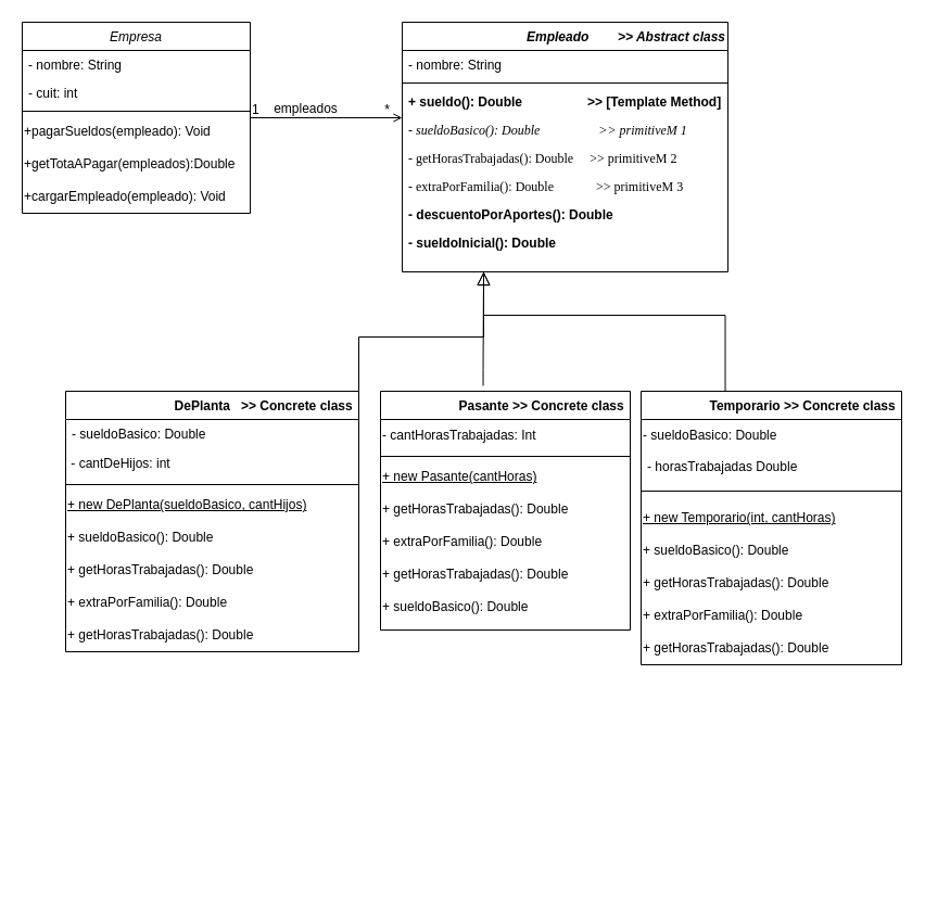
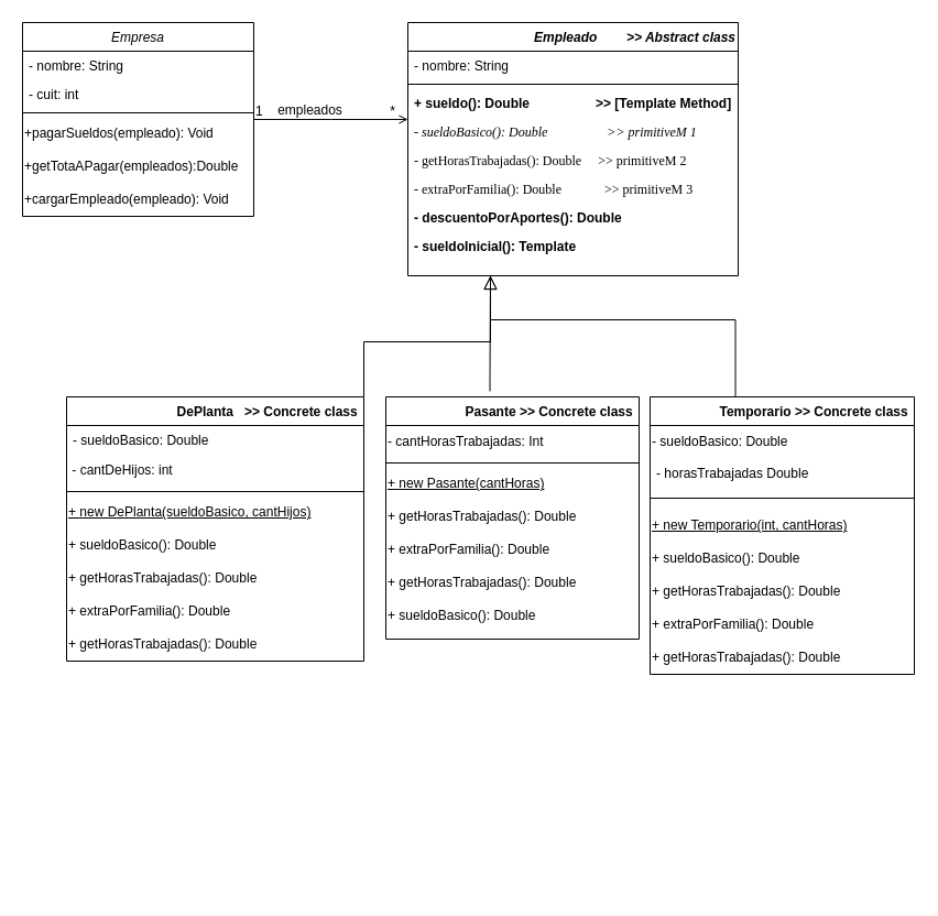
- <mxCell id="37" value="- sueldoInicial(): Double" style="text;align=left;verticalAlign=top;spacingLeft=4;spacingRight=4;overflow=hidden;rotatable=0;points=[[0,0.5],[1,0.5]];portConstraint=eastwest;fontStyle=1" vertex="1" parent="29"><mxGeometry y="190" width="300" height="26" as="geometry" /></mxCell>
+ <mxCell id="37" value="- sueldoInicial(): Template" style="text;align=left;verticalAlign=top;spacingLeft=4;spacingRight=4;overflow=hidden;rotatable=0;points=[[0,0.5],[1,0.5]];portConstraint=eastwest;fontStyle=1" vertex="1" parent="29"><mxGeometry y="190" width="300" height="26" as="geometry" /></mxCell>
